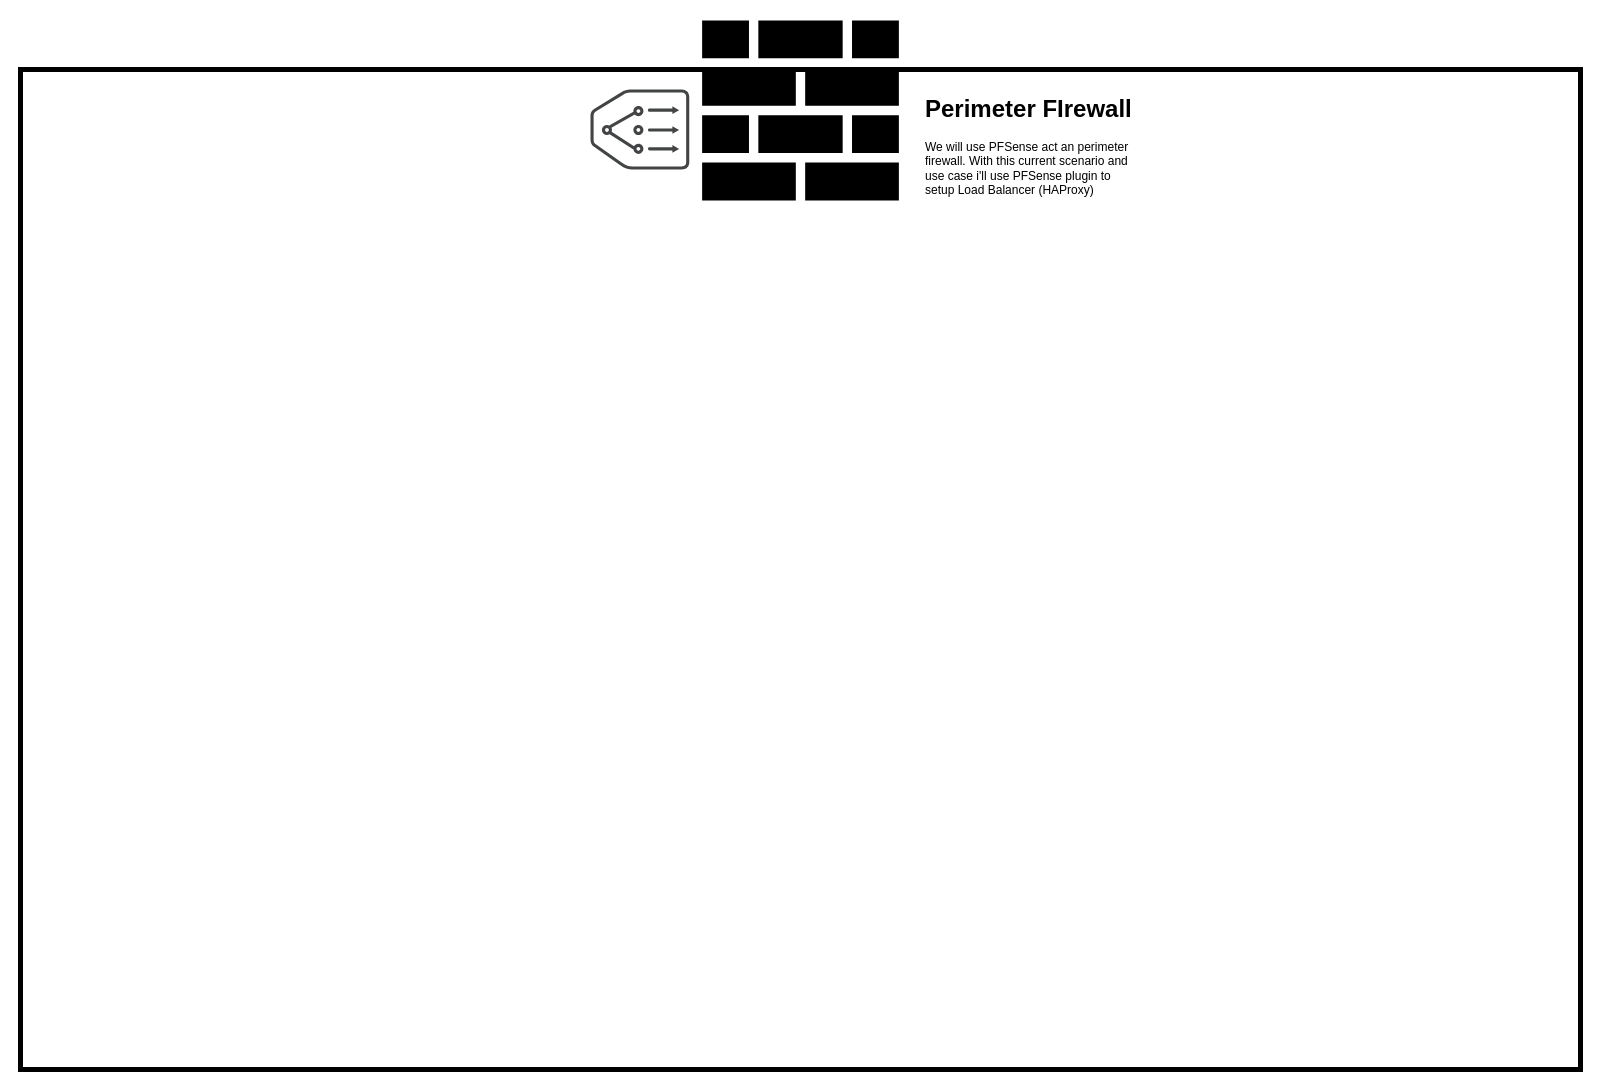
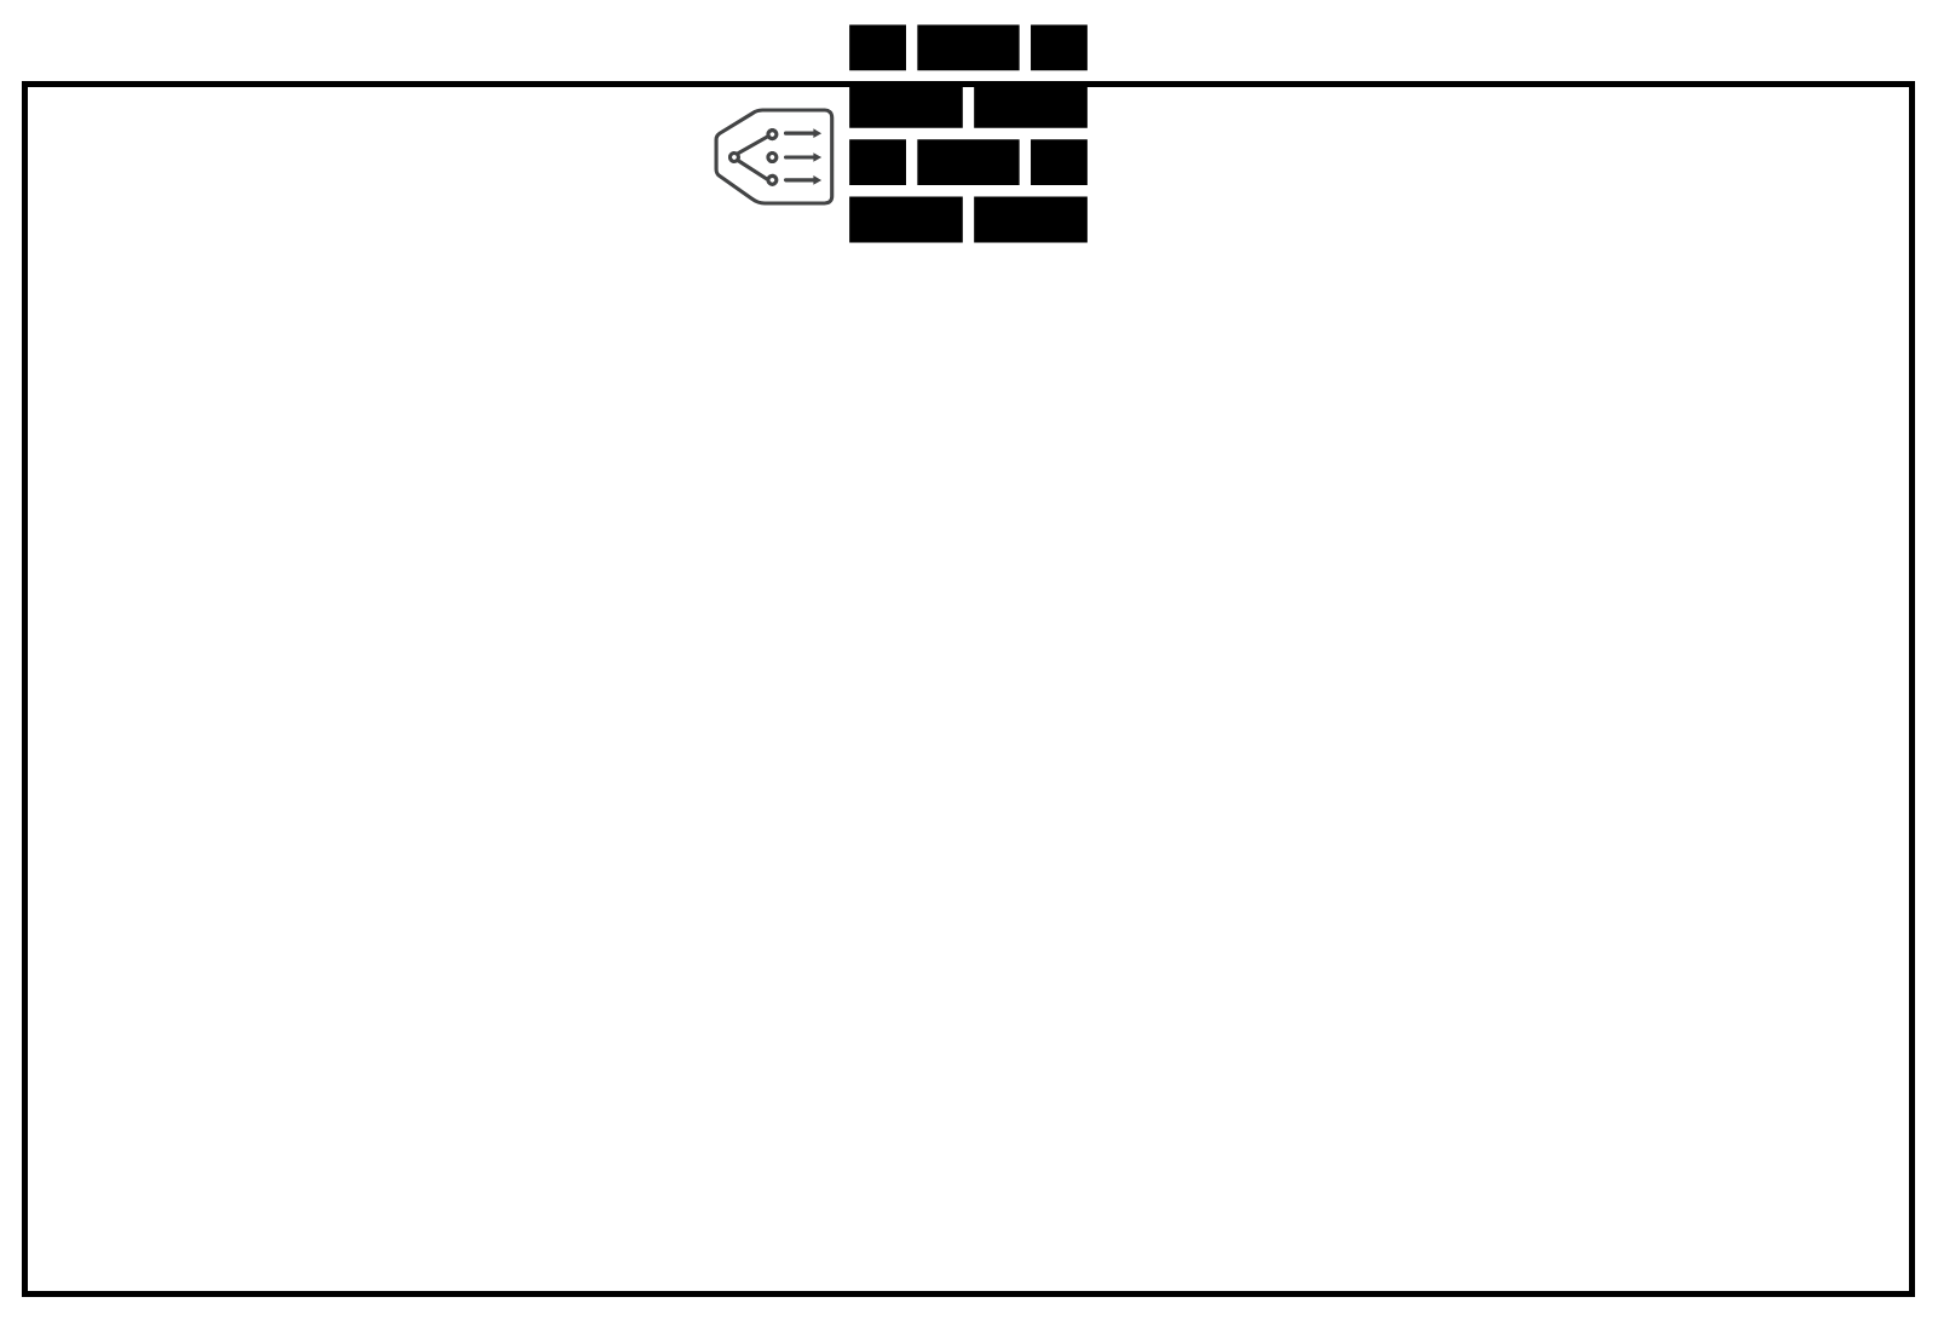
- <mxCell id="5" value="&lt;h1&gt;Perimeter FIrewall&lt;/h1&gt;&lt;p&gt;We will use PFSense act an perimeter firewall. With this current scenario and use case i'll use PFSense plugin to setup Load Balancer (HAProxy)&amp;nbsp;&lt;/p&gt;" style="text;html=1;strokeColor=none;fillColor=none;spacing=5;spacingTop=-20;whiteSpace=wrap;overflow=hidden;rounded=0;" vertex="1" parent="1"><mxGeometry x="920" y="89" width="221.63" height="139.98" as="geometry" /></mxCell>
